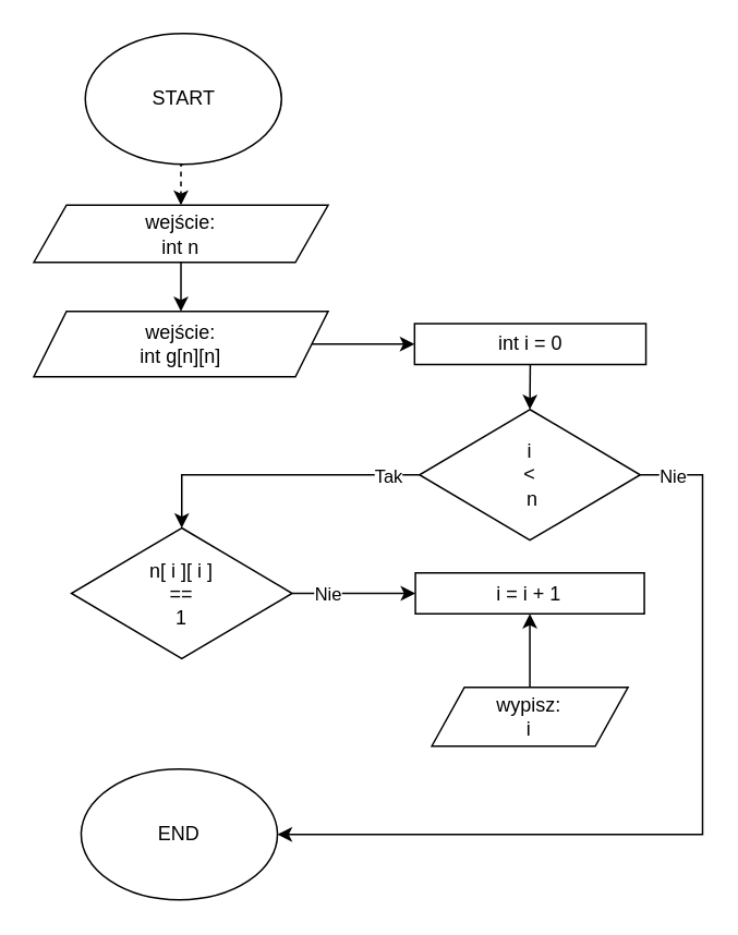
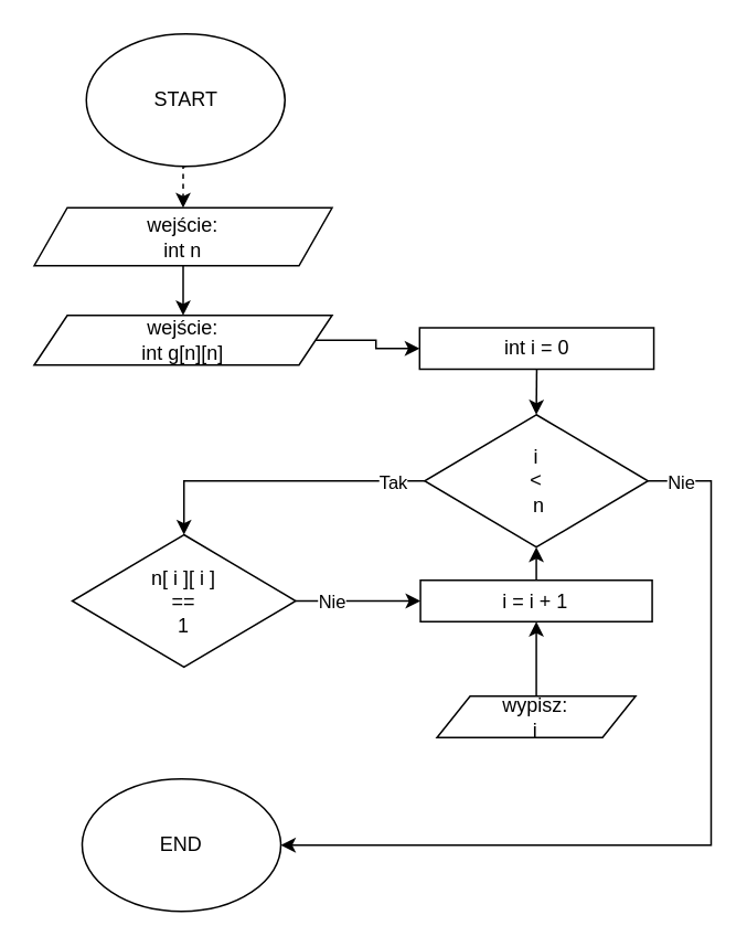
- <mxCell id="5" value="wejście:&lt;br&gt;int g[n][n]" style="shape=parallelogram;perimeter=parallelogramPerimeter;whiteSpace=wrap;html=1;fixedSize=1;" parent="1" vertex="1"><mxGeometry x="20" y="190" width="180" height="40" as="geometry" /></mxCell>
+ <mxCell id="5" value="wejście:&lt;br&gt;int g[n][n]" style="shape=parallelogram;perimeter=parallelogramPerimeter;whiteSpace=wrap;html=1;fixedSize=1;" parent="1" vertex="1"><mxGeometry x="20" y="190" width="180" height="30" as="geometry" /></mxCell>
+ <mxCell id="14" style="edgeStyle=orthogonalEdgeStyle;rounded=0;orthogonalLoop=1;jettySize=auto;html=1;exitX=0.5;exitY=0;exitDx=0;exitDy=0;entryX=0.5;entryY=1;entryDx=0;entryDy=0;" parent="1" source="15" target="10" edge="1"><mxGeometry relative="1" as="geometry" /></mxCell>
- <mxCell id="22" value="wypisz:&lt;br&gt;i" style="shape=parallelogram;perimeter=parallelogramPerimeter;whiteSpace=wrap;html=1;fixedSize=1;" vertex="1" parent="1"><mxGeometry x="263.38" y="420" width="120" height="36" as="geometry" /></mxCell>
+ <mxCell id="22" value="wypisz:&lt;br&gt;i" style="shape=parallelogram;perimeter=parallelogramPerimeter;whiteSpace=wrap;html=1;fixedSize=1;" vertex="1" parent="1"><mxGeometry x="263.38" y="420" width="120" height="25" as="geometry" /></mxCell>
